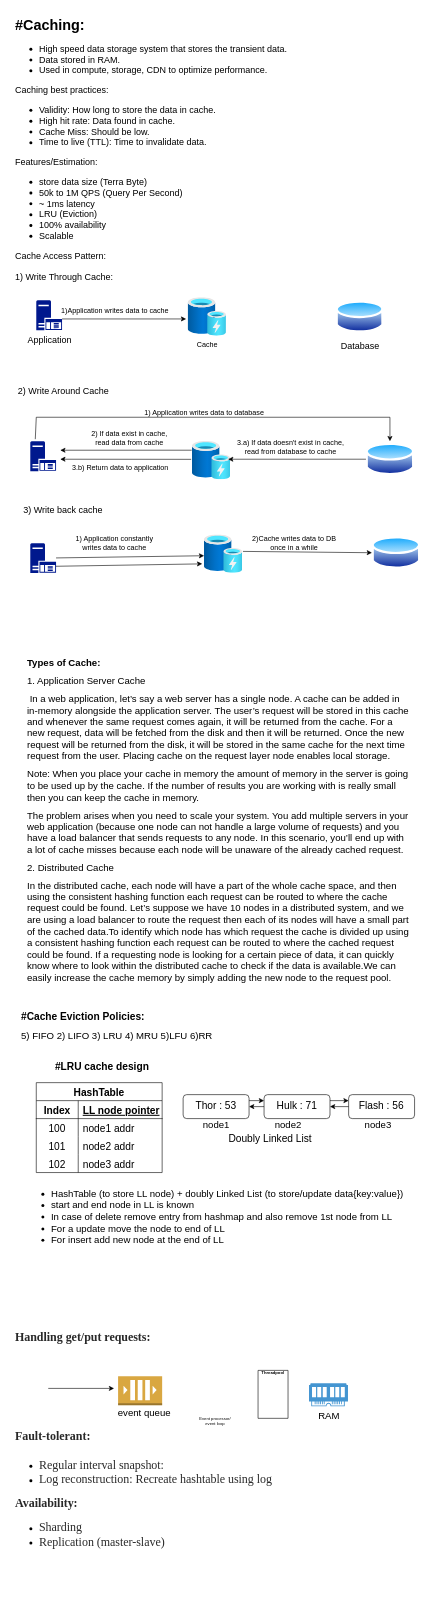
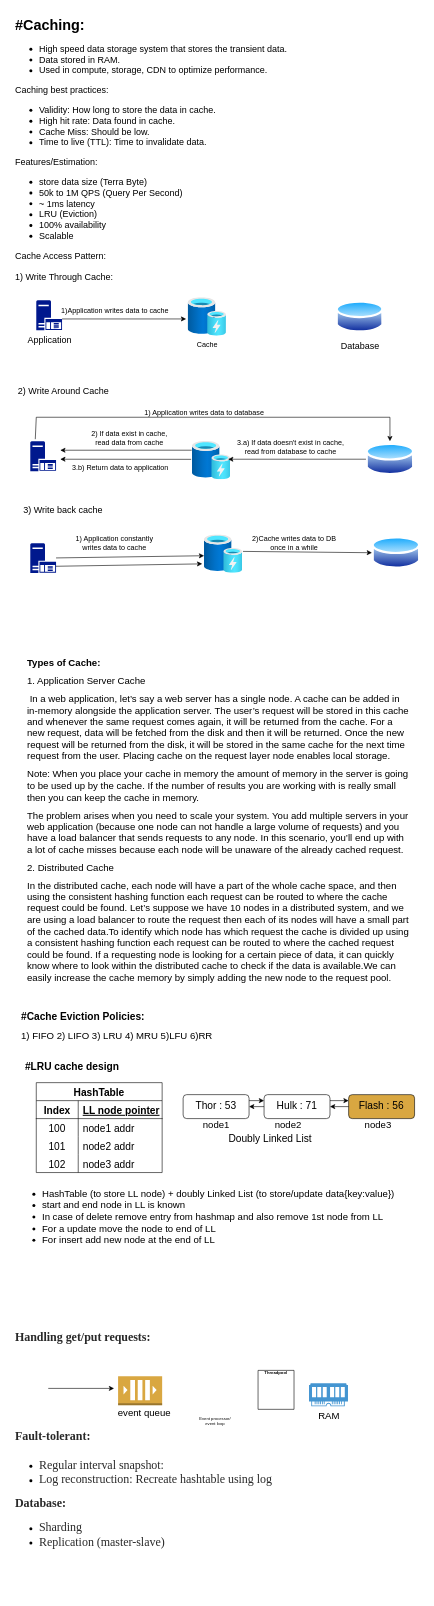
- <mxCell id="31" value="&lt;h1 style=&quot;font-size: 17px;&quot;&gt;#Cache Eviction Policies:&lt;/h1&gt;&lt;div&gt;&lt;span style=&quot;font-weight: normal;&quot;&gt;5) FIFO 2) LIFO 3) LRU 4) MRU 5)LFU 6)RR&lt;/span&gt;&lt;/div&gt;" style="text;html=1;strokeColor=none;fillColor=none;spacing=5;spacingTop=-20;whiteSpace=wrap;overflow=hidden;rounded=0;fontSize=16;" vertex="1" parent="1"><mxGeometry x="30" y="1684" width="550" height="70" as="geometry" /></mxCell>
+ <mxCell id="31" value="&lt;h1 style=&quot;font-size: 17px;&quot;&gt;#Cache Eviction Policies:&lt;/h1&gt;&lt;div&gt;&lt;span style=&quot;font-weight: normal;&quot;&gt;1) FIFO 2) LIFO 3) LRU 4) MRU 5)LFU 6)RR&lt;/span&gt;&lt;/div&gt;" style="text;html=1;strokeColor=none;fillColor=none;spacing=5;spacingTop=-20;whiteSpace=wrap;overflow=hidden;rounded=0;fontSize=16;" vertex="1" parent="1"><mxGeometry x="30" y="1684" width="550" height="70" as="geometry" /></mxCell>
- <mxCell id="32" value="&lt;b&gt;#LRU cache design&lt;/b&gt;" style="text;html=1;strokeColor=none;fillColor=none;align=center;verticalAlign=middle;whiteSpace=wrap;rounded=0;fontSize=17;" vertex="1" parent="1"><mxGeometry x="70" y="1764" width="200" height="30" as="geometry" /></mxCell>
+ <mxCell id="32" value="&lt;b&gt;#LRU cache design&lt;/b&gt;" style="text;html=1;strokeColor=none;fillColor=none;align=center;verticalAlign=middle;whiteSpace=wrap;rounded=0;fontSize=17;" vertex="1" parent="1"><mxGeometry x="20" y="1764" width="200" height="30" as="geometry" /></mxCell>
- <mxCell id="49" value="&lt;span style=&quot;text-align: left;&quot;&gt;Flash : 56&lt;/span&gt;" style="rounded=1;whiteSpace=wrap;html=1;fontSize=17;" vertex="1" parent="1"><mxGeometry x="581.08" y="1824" width="110" height="40" as="geometry" /></mxCell>
+ <mxCell id="49" value="&lt;span style=&quot;text-align: left;&quot;&gt;Flash : 56&lt;/span&gt;" style="rounded=1;whiteSpace=wrap;html=1;fontSize=17;fillColor=#d9a741;" vertex="1" parent="1"><mxGeometry x="581.08" y="1824" width="110" height="40" as="geometry" /></mxCell>
- <mxCell id="54" value="&lt;h1 style=&quot;font-size: 16px;&quot;&gt;&lt;div&gt;&lt;ul&gt;&lt;li&gt;&lt;span style=&quot;font-weight: normal;&quot;&gt;HashTable (to store LL node) + doubly Linked List (to store/update data{key:value})&lt;/span&gt;&lt;/li&gt;&lt;li&gt;&lt;span style=&quot;font-weight: normal;&quot;&gt;start and end node in LL is known&lt;/span&gt;&lt;/li&gt;&lt;li&gt;&lt;span style=&quot;font-weight: normal;&quot;&gt;In case of delete remove entry from hashmap and also remove 1st node from LL&lt;/span&gt;&lt;/li&gt;&lt;li&gt;&lt;span style=&quot;font-weight: normal;&quot;&gt;For a update move the node to end of LL&lt;/span&gt;&lt;/li&gt;&lt;li&gt;&lt;span style=&quot;font-weight: normal;&quot;&gt;For insert add new node at the end of LL&lt;/span&gt;&lt;/li&gt;&lt;/ul&gt;&lt;/div&gt;&lt;/h1&gt;" style="text;html=1;strokeColor=none;fillColor=none;spacing=5;spacingTop=-20;whiteSpace=wrap;overflow=hidden;rounded=0;fontSize=13;" vertex="1" parent="1"><mxGeometry x="40" y="1974" width="650" height="120" as="geometry" /></mxCell>
+ <mxCell id="54" value="&lt;h1 style=&quot;font-size: 16px;&quot;&gt;&lt;div&gt;&lt;ul&gt;&lt;li&gt;&lt;span style=&quot;font-weight: normal;&quot;&gt;HashTable (to store LL node) + doubly Linked List (to store/update data{key:value})&lt;/span&gt;&lt;/li&gt;&lt;li&gt;&lt;span style=&quot;font-weight: normal;&quot;&gt;start and end node in LL is known&lt;/span&gt;&lt;/li&gt;&lt;li&gt;&lt;span style=&quot;font-weight: normal;&quot;&gt;In case of delete remove entry from hashmap and also remove 1st node from LL&lt;/span&gt;&lt;/li&gt;&lt;li&gt;&lt;span style=&quot;font-weight: normal;&quot;&gt;For a update move the node to end of LL&lt;/span&gt;&lt;/li&gt;&lt;li&gt;&lt;span style=&quot;font-weight: normal;&quot;&gt;For insert add new node at the end of LL&lt;/span&gt;&lt;/li&gt;&lt;/ul&gt;&lt;/div&gt;&lt;/h1&gt;" style="text;html=1;strokeColor=none;fillColor=none;spacing=5;spacingTop=-20;whiteSpace=wrap;overflow=hidden;rounded=0;fontSize=13;" vertex="1" parent="1"><mxGeometry x="25" y="1974" width="650" height="120" as="geometry" /></mxCell>
- <mxCell id="62" value="&lt;h1&gt;&lt;span style=&quot;box-sizing: inherit; font-family: source-serif-pro, Georgia, Cambria, &amp;quot;Times New Roman&amp;quot;, Times, serif; color: rgb(41, 41, 41); font-size: 20px; letter-spacing: -0.06px; background-color: rgb(255, 255, 255);&quot; class=&quot;is hj&quot;&gt;Handling get/put requests:&lt;/span&gt;&lt;/h1&gt;&lt;div&gt;&lt;span style=&quot;box-sizing: inherit; font-family: source-serif-pro, Georgia, Cambria, &amp;quot;Times New Roman&amp;quot;, Times, serif; color: rgb(41, 41, 41); font-size: 20px; letter-spacing: -0.06px; background-color: rgb(255, 255, 255);&quot; class=&quot;is hj&quot;&gt;&lt;br&gt;&lt;/span&gt;&lt;/div&gt;&lt;h1&gt;&lt;span style=&quot;box-sizing: inherit; font-family: source-serif-pro, Georgia, Cambria, &amp;quot;Times New Roman&amp;quot;, Times, serif; color: rgb(41, 41, 41); font-size: 20px; letter-spacing: -0.06px; background-color: rgb(255, 255, 255);&quot; class=&quot;is hj&quot;&gt;&lt;br&gt;&lt;/span&gt;&lt;/h1&gt;&lt;h1&gt;&lt;span style=&quot;box-sizing: inherit; font-family: source-serif-pro, Georgia, Cambria, &amp;quot;Times New Roman&amp;quot;, Times, serif; color: rgb(41, 41, 41); font-size: 20px; letter-spacing: -0.06px; background-color: rgb(255, 255, 255);&quot; class=&quot;is hj&quot;&gt;Fault-tolerant:&lt;/span&gt;&lt;br&gt;&lt;/h1&gt;&lt;div&gt;&lt;ul&gt;&lt;li&gt;&lt;span style=&quot;box-sizing: inherit; background-color: rgb(255, 255, 255);&quot; class=&quot;is hj&quot;&gt;&lt;font face=&quot;source-serif-pro, Georgia, Cambria, Times New Roman, Times, serif&quot; color=&quot;#292929&quot;&gt;&lt;span style=&quot;font-size: 20px; letter-spacing: -0.06px;&quot;&gt;Regular interval snapshot:&lt;/span&gt;&lt;/font&gt;&lt;br&gt;&lt;/span&gt;&lt;/li&gt;&lt;li&gt;&lt;span style=&quot;box-sizing: inherit; background-color: rgb(255, 255, 255);&quot; class=&quot;is hj&quot;&gt;&lt;font face=&quot;source-serif-pro, Georgia, Cambria, Times New Roman, Times, serif&quot; color=&quot;#292929&quot;&gt;&lt;span style=&quot;font-size: 20px; letter-spacing: -0.06px;&quot;&gt;Log reconstruction: Recreate hashtable using log&lt;/span&gt;&lt;br&gt;&lt;/font&gt;&lt;/span&gt;&lt;/li&gt;&lt;/ul&gt;&lt;div&gt;&lt;font face=&quot;source-serif-pro, Georgia, Cambria, Times New Roman, Times, serif&quot; color=&quot;#292929&quot;&gt;&lt;span style=&quot;font-size: 20px; letter-spacing: -0.06px;&quot;&gt;&lt;b&gt;Availability:&lt;/b&gt;&lt;/span&gt;&lt;/font&gt;&lt;/div&gt;&lt;/div&gt;&lt;div&gt;&lt;ul&gt;&lt;li&gt;&lt;font face=&quot;source-serif-pro, Georgia, Cambria, Times New Roman, Times, serif&quot; color=&quot;#292929&quot;&gt;&lt;span style=&quot;font-size: 20px; letter-spacing: -0.06px;&quot;&gt;Sharding&lt;/span&gt;&lt;/font&gt;&lt;/li&gt;&lt;li&gt;&lt;font face=&quot;source-serif-pro, Georgia, Cambria, Times New Roman, Times, serif&quot; color=&quot;#292929&quot;&gt;&lt;span style=&quot;font-size: 20px; letter-spacing: -0.06px;&quot;&gt;Replication (master-slave)&lt;/span&gt;&lt;/font&gt;&lt;/li&gt;&lt;/ul&gt;&lt;/div&gt;" style="text;html=1;strokeColor=none;fillColor=none;spacing=5;spacingTop=-20;whiteSpace=wrap;overflow=hidden;rounded=0;fontSize=16;" vertex="1" parent="1"><mxGeometry x="20" y="2194" width="600" height="460" as="geometry" /></mxCell>
+ <mxCell id="62" value="&lt;h1&gt;&lt;span style=&quot;box-sizing: inherit; font-family: source-serif-pro, Georgia, Cambria, &amp;quot;Times New Roman&amp;quot;, Times, serif; color: rgb(41, 41, 41); font-size: 20px; letter-spacing: -0.06px; background-color: rgb(255, 255, 255);&quot; class=&quot;is hj&quot;&gt;Handling get/put requests:&lt;/span&gt;&lt;/h1&gt;&lt;div&gt;&lt;span style=&quot;box-sizing: inherit; font-family: source-serif-pro, Georgia, Cambria, &amp;quot;Times New Roman&amp;quot;, Times, serif; color: rgb(41, 41, 41); font-size: 20px; letter-spacing: -0.06px; background-color: rgb(255, 255, 255);&quot; class=&quot;is hj&quot;&gt;&lt;br&gt;&lt;/span&gt;&lt;/div&gt;&lt;h1&gt;&lt;span style=&quot;box-sizing: inherit; font-family: source-serif-pro, Georgia, Cambria, &amp;quot;Times New Roman&amp;quot;, Times, serif; color: rgb(41, 41, 41); font-size: 20px; letter-spacing: -0.06px; background-color: rgb(255, 255, 255);&quot; class=&quot;is hj&quot;&gt;&lt;br&gt;&lt;/span&gt;&lt;/h1&gt;&lt;h1&gt;&lt;span style=&quot;box-sizing: inherit; font-family: source-serif-pro, Georgia, Cambria, &amp;quot;Times New Roman&amp;quot;, Times, serif; color: rgb(41, 41, 41); font-size: 20px; letter-spacing: -0.06px; background-color: rgb(255, 255, 255);&quot; class=&quot;is hj&quot;&gt;Fault-tolerant:&lt;/span&gt;&lt;br&gt;&lt;/h1&gt;&lt;div&gt;&lt;ul&gt;&lt;li&gt;&lt;span style=&quot;box-sizing: inherit; background-color: rgb(255, 255, 255);&quot; class=&quot;is hj&quot;&gt;&lt;font face=&quot;source-serif-pro, Georgia, Cambria, Times New Roman, Times, serif&quot; color=&quot;#292929&quot;&gt;&lt;span style=&quot;font-size: 20px; letter-spacing: -0.06px;&quot;&gt;Regular interval snapshot:&lt;/span&gt;&lt;/font&gt;&lt;br&gt;&lt;/span&gt;&lt;/li&gt;&lt;li&gt;&lt;span style=&quot;box-sizing: inherit; background-color: rgb(255, 255, 255);&quot; class=&quot;is hj&quot;&gt;&lt;font face=&quot;source-serif-pro, Georgia, Cambria, Times New Roman, Times, serif&quot; color=&quot;#292929&quot;&gt;&lt;span style=&quot;font-size: 20px; letter-spacing: -0.06px;&quot;&gt;Log reconstruction: Recreate hashtable using log&lt;/span&gt;&lt;br&gt;&lt;/font&gt;&lt;/span&gt;&lt;/li&gt;&lt;/ul&gt;&lt;div&gt;&lt;font face=&quot;source-serif-pro, Georgia, Cambria, Times New Roman, Times, serif&quot; color=&quot;#292929&quot;&gt;&lt;span style=&quot;font-size: 20px; letter-spacing: -0.06px;&quot;&gt;&lt;b&gt;Database:&lt;/b&gt;&lt;/span&gt;&lt;/font&gt;&lt;/div&gt;&lt;/div&gt;&lt;div&gt;&lt;ul&gt;&lt;li&gt;&lt;font face=&quot;source-serif-pro, Georgia, Cambria, Times New Roman, Times, serif&quot; color=&quot;#292929&quot;&gt;&lt;span style=&quot;font-size: 20px; letter-spacing: -0.06px;&quot;&gt;Sharding&lt;/span&gt;&lt;/font&gt;&lt;/li&gt;&lt;li&gt;&lt;font face=&quot;source-serif-pro, Georgia, Cambria, Times New Roman, Times, serif&quot; color=&quot;#292929&quot;&gt;&lt;span style=&quot;font-size: 20px; letter-spacing: -0.06px;&quot;&gt;Replication (master-slave)&lt;/span&gt;&lt;/font&gt;&lt;/li&gt;&lt;/ul&gt;&lt;/div&gt;" style="text;html=1;strokeColor=none;fillColor=none;spacing=5;spacingTop=-20;whiteSpace=wrap;overflow=hidden;rounded=0;fontSize=16;" vertex="1" parent="1"><mxGeometry x="20" y="2194" width="600" height="460" as="geometry" /></mxCell>
- <mxCell id="61" value="&lt;font style=&quot;font-size: 7px;&quot;&gt;Threadpool&lt;/font&gt;" style="swimlane;whiteSpace=wrap;html=1;fontSize=16;startSize=0;" vertex="1" parent="1"><mxGeometry x="430" y="2284" width="50" height="80" as="geometry" /></mxCell>
+ <mxCell id="61" value="&lt;font style=&quot;font-size: 7px;&quot;&gt;Threadpool&lt;/font&gt;" style="swimlane;whiteSpace=wrap;html=1;fontSize=16;startSize=0;" vertex="1" parent="1"><mxGeometry x="430" y="2284" width="60" height="65" as="geometry" /></mxCell>
